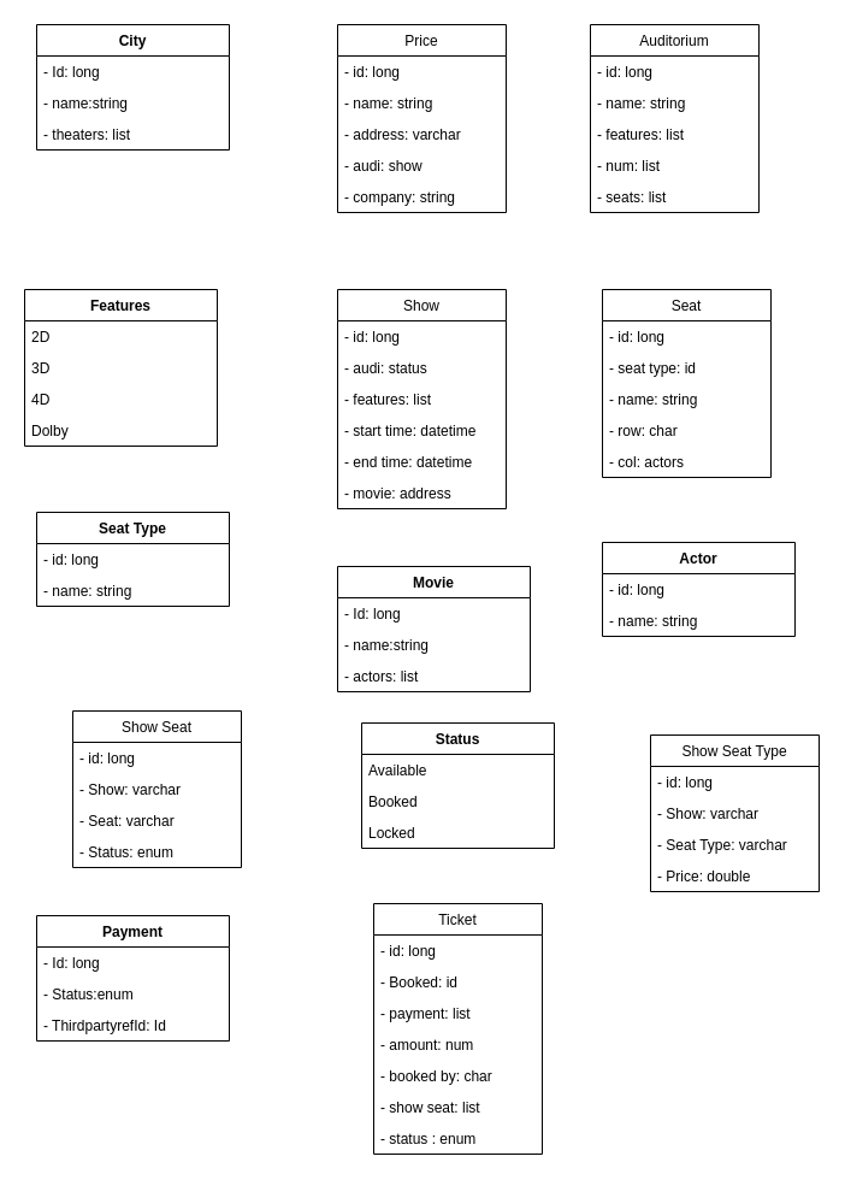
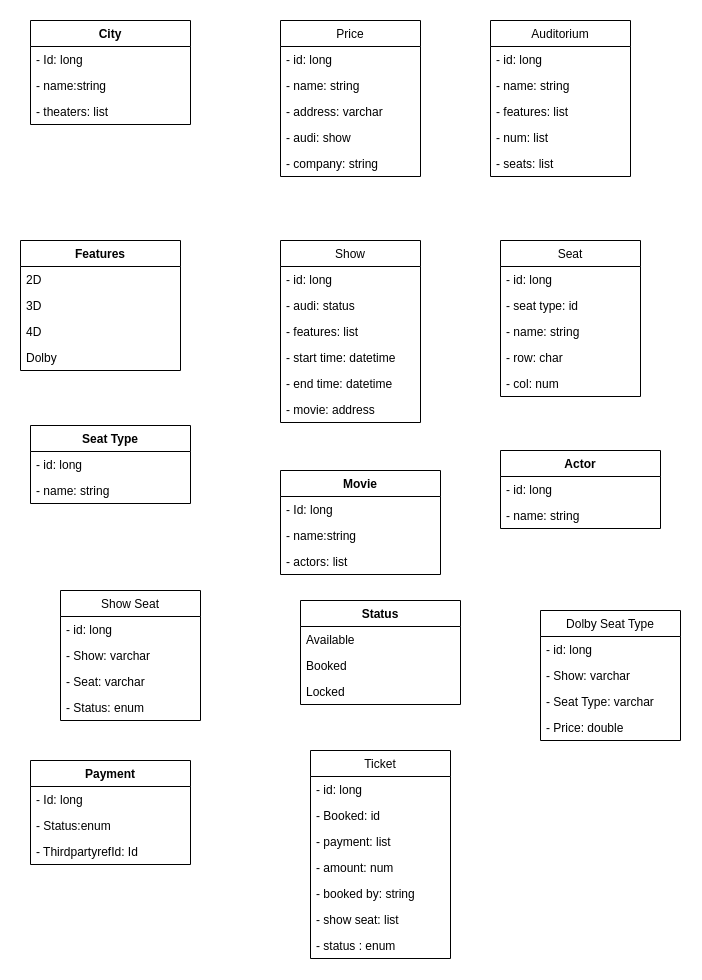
- <mxCell id="35" value="- col: actors" style="text;strokeColor=none;fillColor=none;align=left;verticalAlign=top;spacingLeft=4;spacingRight=4;overflow=hidden;rotatable=0;points=[[0,0.5],[1,0.5]];portConstraint=eastwest;" vertex="1" parent="30"><mxGeometry y="130" width="140" height="26" as="geometry" /></mxCell>
+ <mxCell id="35" value="- col: num" style="text;strokeColor=none;fillColor=none;align=left;verticalAlign=top;spacingLeft=4;spacingRight=4;overflow=hidden;rotatable=0;points=[[0,0.5],[1,0.5]];portConstraint=eastwest;" vertex="1" parent="30"><mxGeometry y="130" width="140" height="26" as="geometry" /></mxCell>
- <mxCell id="67" value="Show Seat Type" style="swimlane;fontStyle=0;childLayout=stackLayout;horizontal=1;startSize=26;fillColor=none;horizontalStack=0;resizeParent=1;resizeParentMax=0;resizeLast=0;collapsible=1;marginBottom=0;" vertex="1" parent="1"><mxGeometry x="540" y="610" width="140" height="130" as="geometry" /></mxCell>
+ <mxCell id="67" value="Dolby Seat Type" style="swimlane;fontStyle=0;childLayout=stackLayout;horizontal=1;startSize=26;fillColor=none;horizontalStack=0;resizeParent=1;resizeParentMax=0;resizeLast=0;collapsible=1;marginBottom=0;" vertex="1" parent="1"><mxGeometry x="540" y="610" width="140" height="130" as="geometry" /></mxCell>
- <mxCell id="64" value="- booked by: char" style="text;strokeColor=none;fillColor=none;align=left;verticalAlign=top;spacingLeft=4;spacingRight=4;overflow=hidden;rotatable=0;points=[[0,0.5],[1,0.5]];portConstraint=eastwest;" vertex="1" parent="59"><mxGeometry y="130" width="140" height="26" as="geometry" /></mxCell>
+ <mxCell id="64" value="- booked by: string" style="text;strokeColor=none;fillColor=none;align=left;verticalAlign=top;spacingLeft=4;spacingRight=4;overflow=hidden;rotatable=0;points=[[0,0.5],[1,0.5]];portConstraint=eastwest;" vertex="1" parent="59"><mxGeometry y="130" width="140" height="26" as="geometry" /></mxCell>
